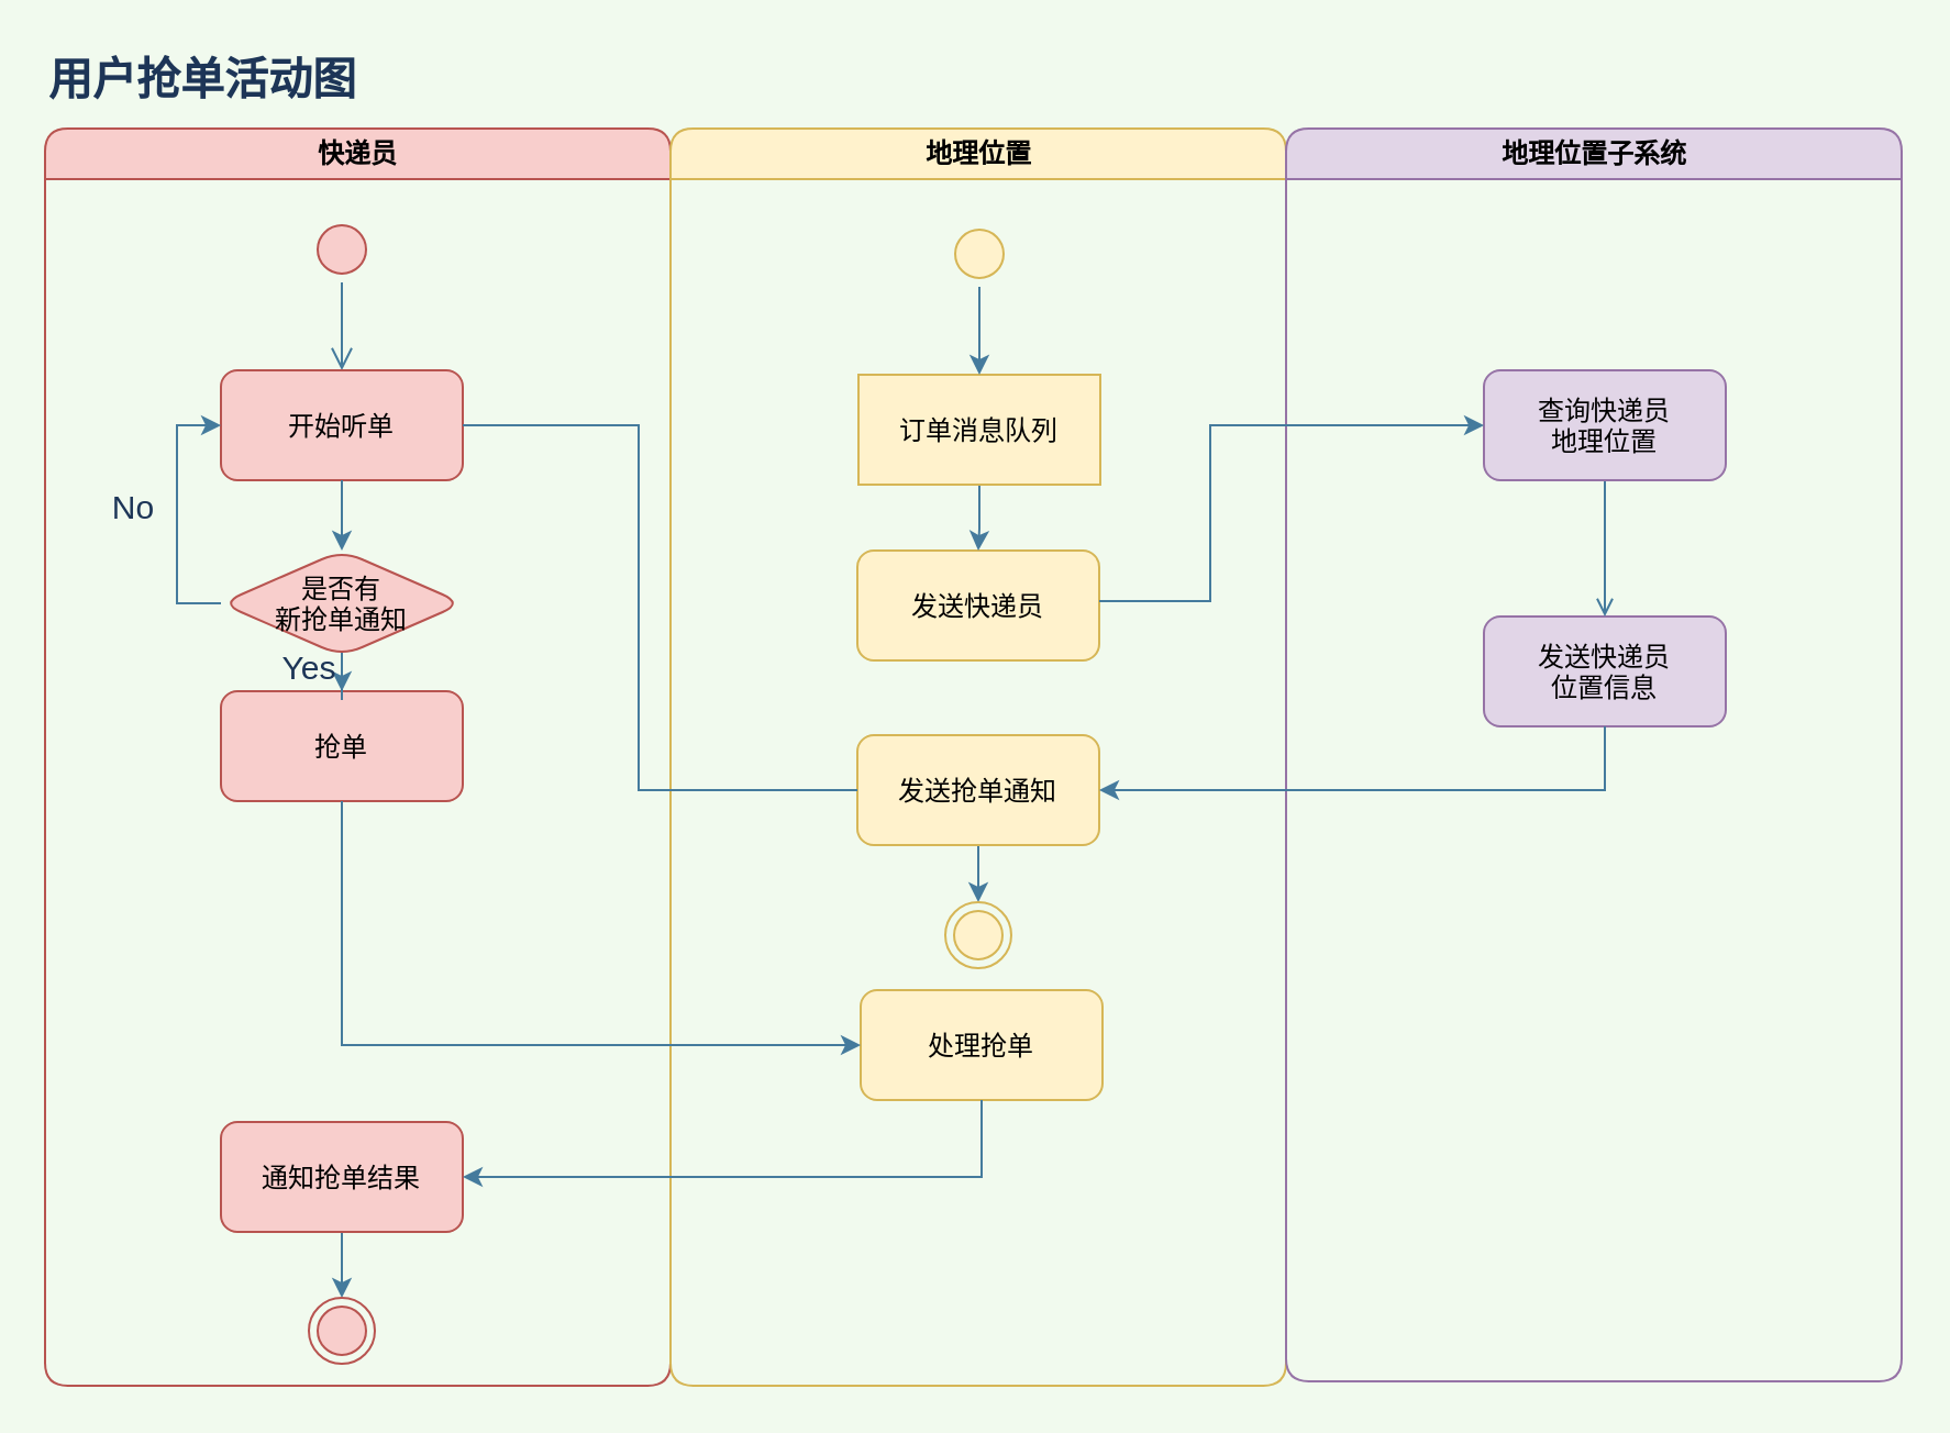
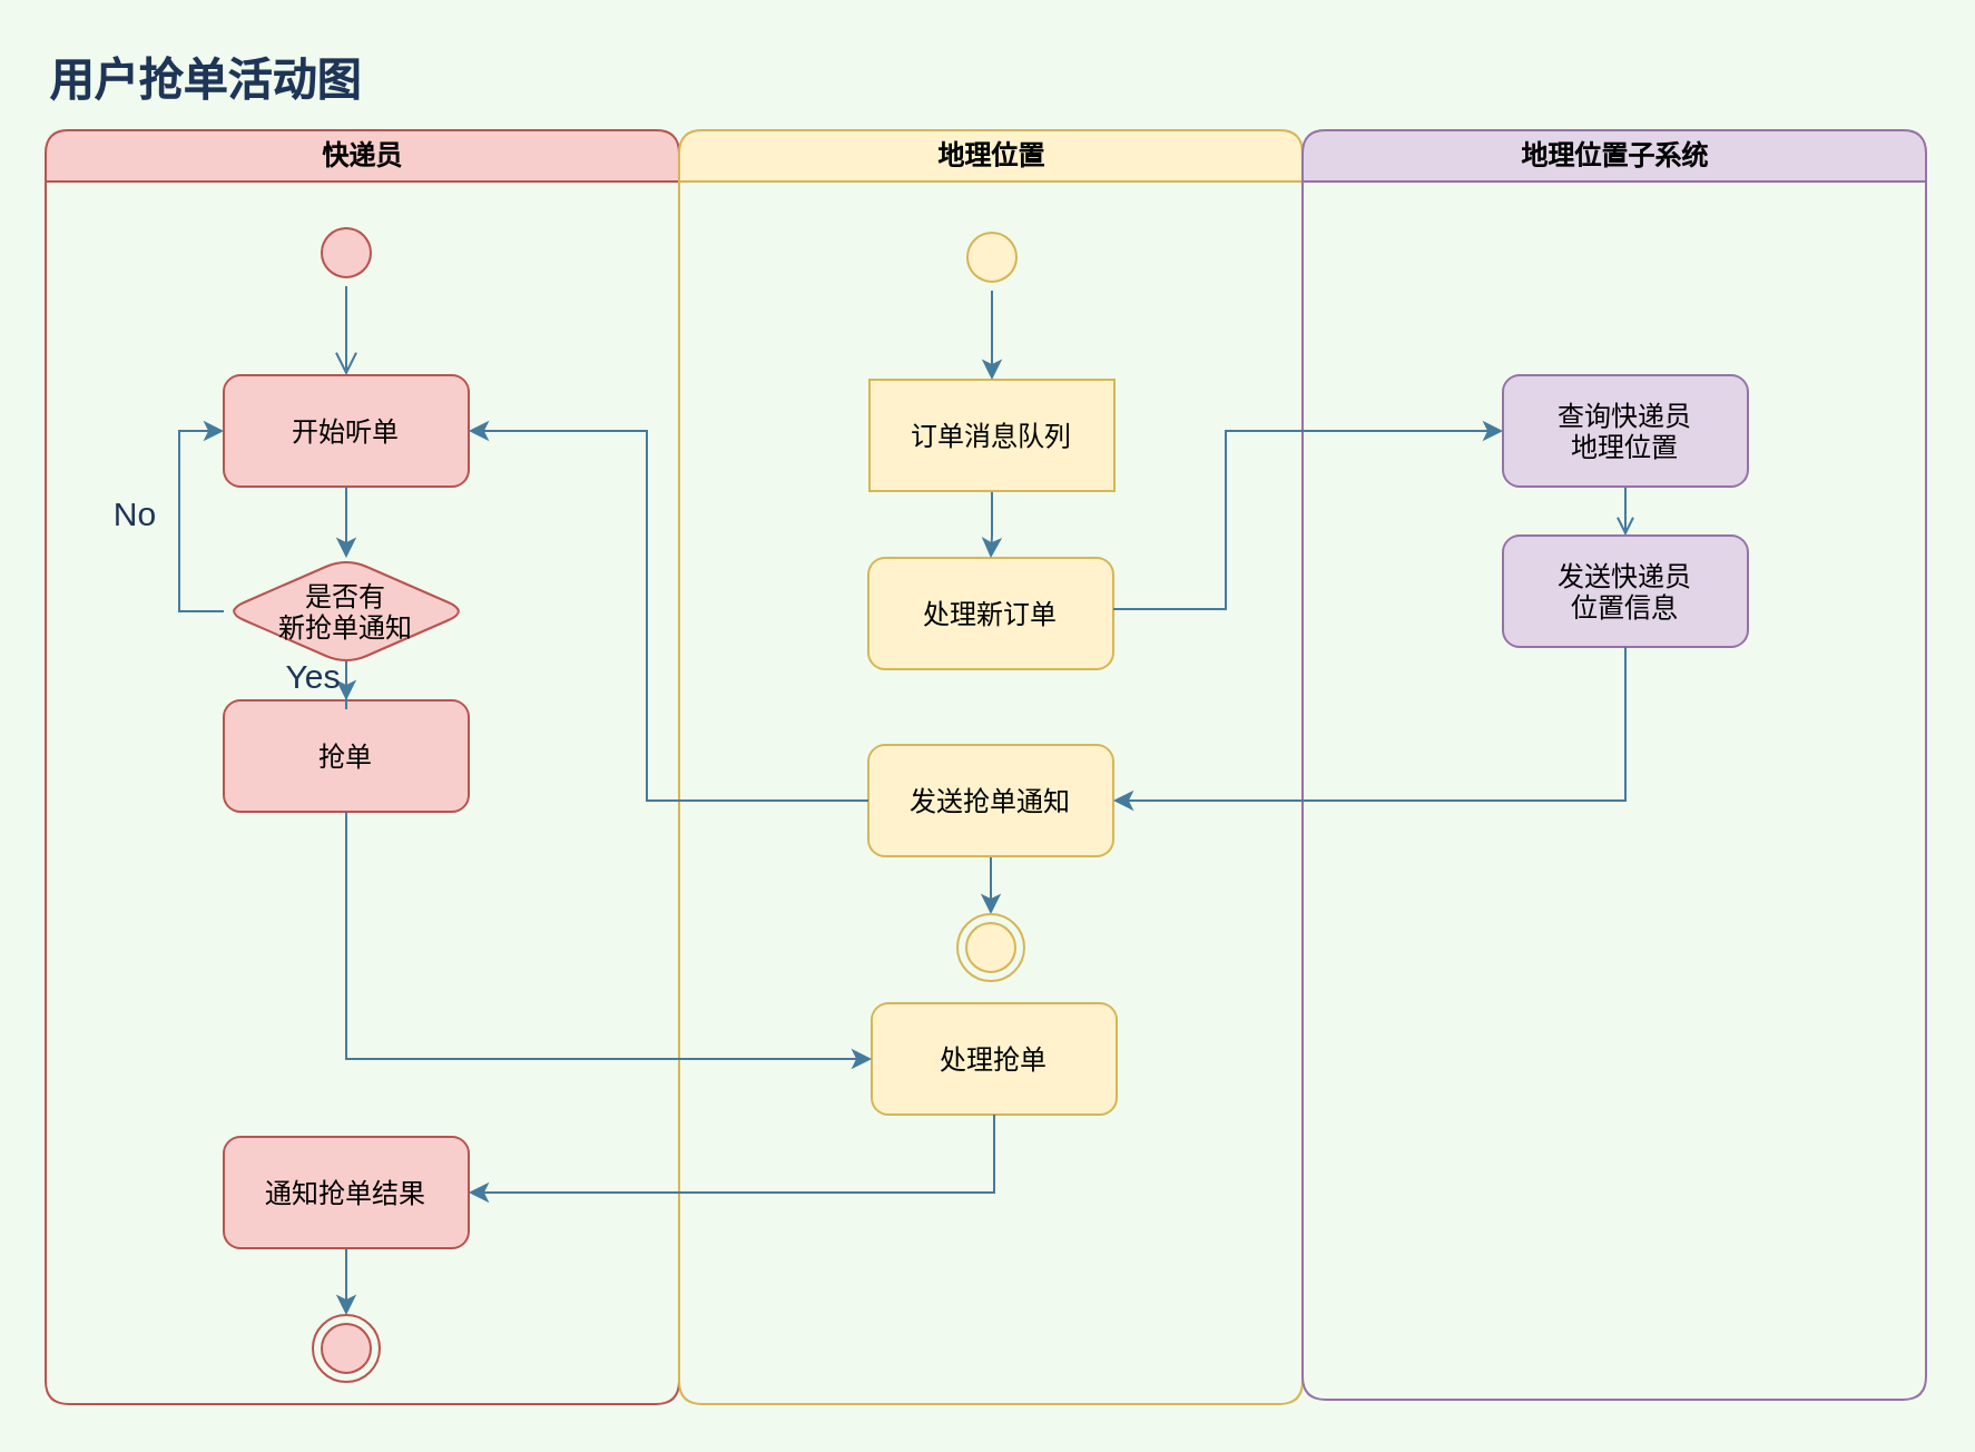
- <mxCell id="30" style="edgeStyle=orthogonalEdgeStyle;rounded=0;orthogonalLoop=1;jettySize=auto;html=1;strokeColor=#457B9D;entryX=1;entryY=0.5;entryDx=0;entryDy=0;endArrow=none;" edge="1" parent="1" source="17" target="5"><mxGeometry relative="1" as="geometry"><Array as="points"><mxPoint x="290" y="359" /><mxPoint x="290" y="193" /></Array></mxGeometry></mxCell>
+ <mxCell id="30" style="edgeStyle=orthogonalEdgeStyle;rounded=0;orthogonalLoop=1;jettySize=auto;html=1;strokeColor=#457B9D;entryX=1;entryY=0.5;entryDx=0;entryDy=0;" edge="1" parent="1" source="17" target="5"><mxGeometry relative="1" as="geometry"><Array as="points"><mxPoint x="290" y="359" /><mxPoint x="290" y="193" /></Array></mxGeometry></mxCell>
- <mxCell id="15" value="发送快递员" style="rounded=1;fillColor=#fff2cc;strokeColor=#d6b656;" vertex="1" parent="14"><mxGeometry x="85" y="192" width="110" height="50" as="geometry" /></mxCell>
+ <mxCell id="15" value="处理新订单" style="rounded=1;fillColor=#fff2cc;strokeColor=#d6b656;" vertex="1" parent="14"><mxGeometry x="85" y="192" width="110" height="50" as="geometry" /></mxCell>
- <mxCell id="25" value="发送快递员&#10;位置信息" style="rounded=1;fillColor=#e1d5e7;strokeColor=#9673a6;" vertex="1" parent="24"><mxGeometry x="90" y="222" width="110" height="50" as="geometry" /></mxCell>
+ <mxCell id="25" value="发送快递员&#10;位置信息" style="rounded=1;fillColor=#e1d5e7;strokeColor=#9673a6;" vertex="1" parent="24"><mxGeometry x="90" y="182" width="110" height="50" as="geometry" /></mxCell>
